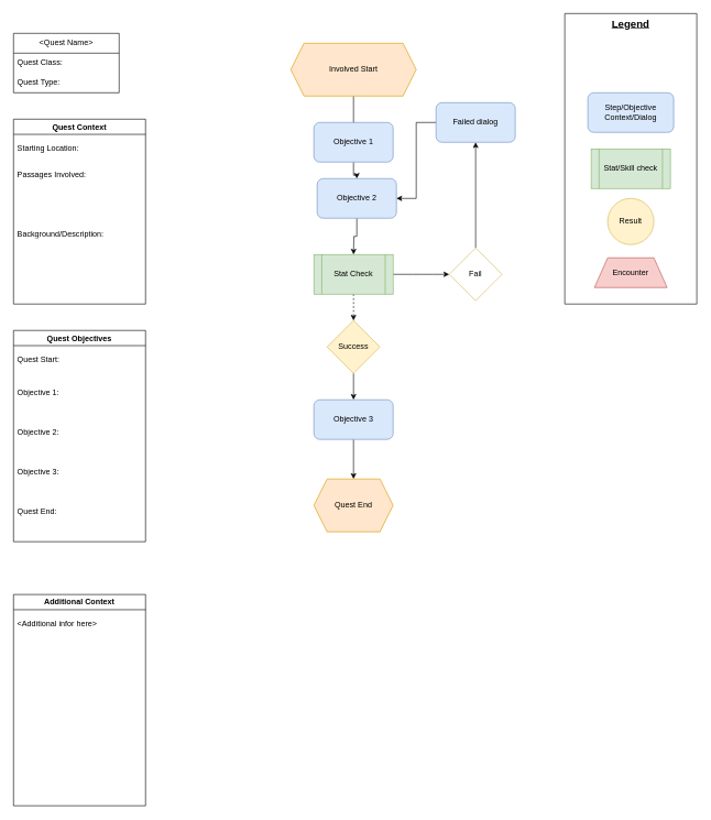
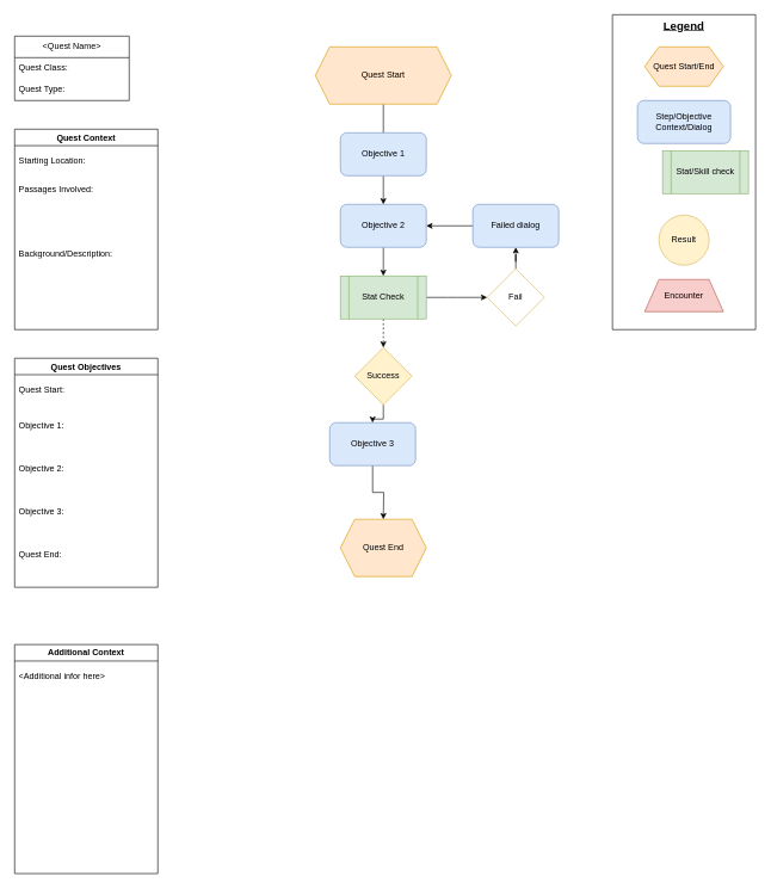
+ <mxCell id="35" value="Quest Start/End" style="shape=hexagon;perimeter=hexagonPerimeter2;whiteSpace=wrap;html=1;fixedSize=1;fillColor=#ffe6cc;strokeColor=#d79b00;" vertex="1" parent="31"><mxGeometry x="45" y="45" width="110" height="55" as="geometry" /></mxCell>
- <mxCell id="30" value="Involved Start" style="shape=hexagon;perimeter=hexagonPerimeter2;whiteSpace=wrap;html=1;fixedSize=1;fillColor=#ffe6cc;strokeColor=#d79b00;" vertex="1" parent="1"><mxGeometry x="440" y="65" width="190" height="80" as="geometry" /></mxCell>
+ <mxCell id="30" value="Quest Start" style="shape=hexagon;perimeter=hexagonPerimeter2;whiteSpace=wrap;html=1;fixedSize=1;fillColor=#ffe6cc;strokeColor=#d79b00;" vertex="1" parent="1"><mxGeometry x="440" y="65" width="190" height="80" as="geometry" /></mxCell>
- <mxCell id="41" value="Failed dialog" style="rounded=1;whiteSpace=wrap;html=1;fillColor=#dae8fc;strokeColor=#6c8ebf;" vertex="1" parent="1"><mxGeometry x="660" y="155" width="120" height="60" as="geometry" /></mxCell>
+ <mxCell id="41" value="Failed dialog" style="rounded=1;whiteSpace=wrap;html=1;fillColor=#dae8fc;strokeColor=#6c8ebf;" vertex="1" parent="1"><mxGeometry x="660" y="285" width="120" height="60" as="geometry" /></mxCell>
- <mxCell id="32" value="Stat/Skill check" style="shape=process;whiteSpace=wrap;html=1;backgroundOutline=1;fillColor=#d5e8d4;strokeColor=#82b366;" vertex="1" parent="31"><mxGeometry x="40" y="205" width="120" height="60" as="geometry" /></mxCell>
+ <mxCell id="32" value="Stat/Skill check" style="shape=process;whiteSpace=wrap;html=1;backgroundOutline=1;fillColor=#d5e8d4;strokeColor=#82b366;" vertex="1" parent="31"><mxGeometry x="70" y="190" width="120" height="60" as="geometry" /></mxCell>
- <mxCell id="21" value="Objective 2" style="whiteSpace=wrap;html=1;rounded=1;fillColor=#dae8fc;strokeColor=#6c8ebf;" vertex="1" parent="1"><mxGeometry x="480" y="270" width="120" height="60" as="geometry" /></mxCell>
+ <mxCell id="21" value="Objective 2" style="whiteSpace=wrap;html=1;rounded=1;fillColor=#dae8fc;strokeColor=#6c8ebf;" vertex="1" parent="1"><mxGeometry x="475" y="285" width="120" height="60" as="geometry" /></mxCell>
- <mxCell id="26" value="Objective 3" style="rounded=1;whiteSpace=wrap;html=1;fillColor=#dae8fc;strokeColor=#6c8ebf;" vertex="1" parent="1"><mxGeometry x="475" y="605" width="120" height="60" as="geometry" /></mxCell>
+ <mxCell id="26" value="Objective 3" style="rounded=1;whiteSpace=wrap;html=1;fillColor=#dae8fc;strokeColor=#6c8ebf;" vertex="1" parent="1"><mxGeometry x="460" y="590" width="120" height="60" as="geometry" /></mxCell>
